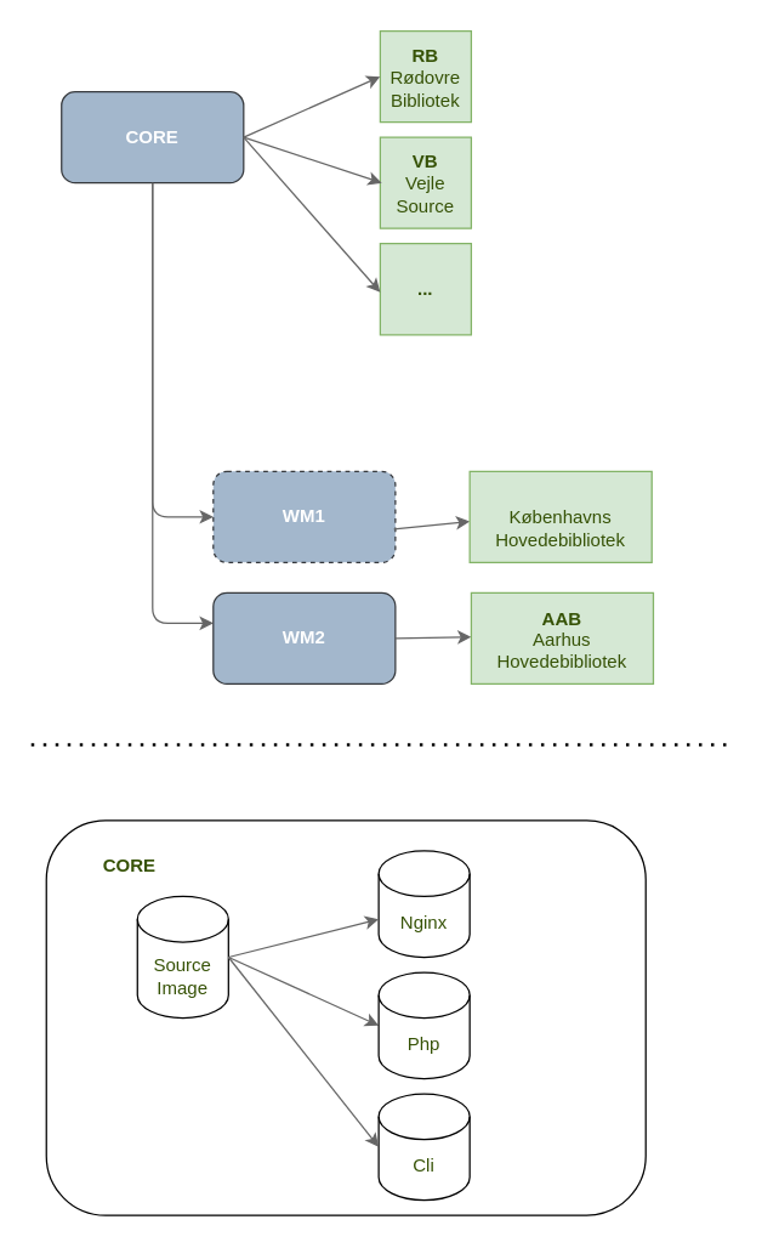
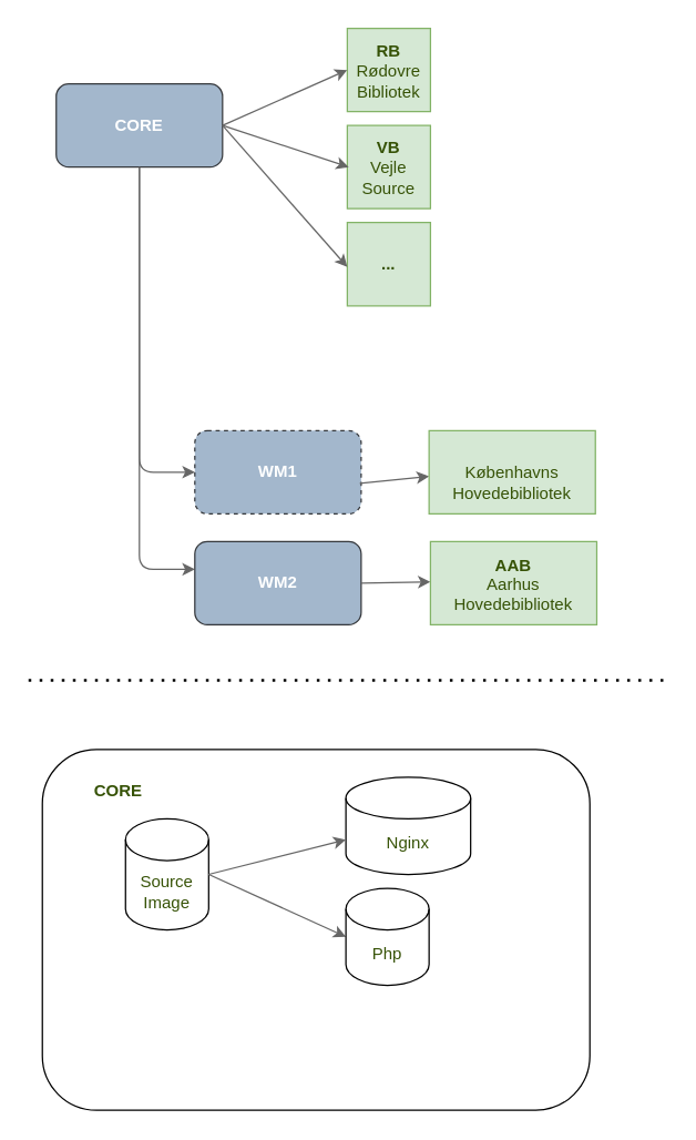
- <mxCell id="26" value="Nginx" style="shape=cylinder3;whiteSpace=wrap;html=1;boundedLbl=1;backgroundOutline=1;size=15;fillColor=none;fontColor=#365206;align=center;" parent="1" vertex="1"><mxGeometry x="249" y="560" width="60" height="70" as="geometry" /></mxCell>
+ <mxCell id="26" value="Nginx" style="shape=cylinder3;whiteSpace=wrap;html=1;boundedLbl=1;backgroundOutline=1;size=15;fillColor=none;fontColor=#365206;align=center;" parent="1" vertex="1"><mxGeometry x="249" y="560" width="90" height="70" as="geometry" /></mxCell>
- <mxCell id="28" value="" style="endArrow=classic;html=1;strokeColor=#666666;fontColor=#365206;exitX=1;exitY=0.5;exitDx=0;exitDy=0;exitPerimeter=0;entryX=0;entryY=0.5;entryDx=0;entryDy=0;entryPerimeter=0;" parent="1" source="22" target="24" edge="1"><mxGeometry width="50" height="50" relative="1" as="geometry"><mxPoint x="45" y="470" as="sourcePoint" /><mxPoint x="95" y="420" as="targetPoint" /></mxGeometry></mxCell>
- <mxCell id="24" value="Cli" style="shape=cylinder3;whiteSpace=wrap;html=1;boundedLbl=1;backgroundOutline=1;size=15;fillColor=none;fontColor=#365206;align=center;" parent="1" vertex="1"><mxGeometry x="249" y="720" width="60" height="70" as="geometry" /></mxCell>
